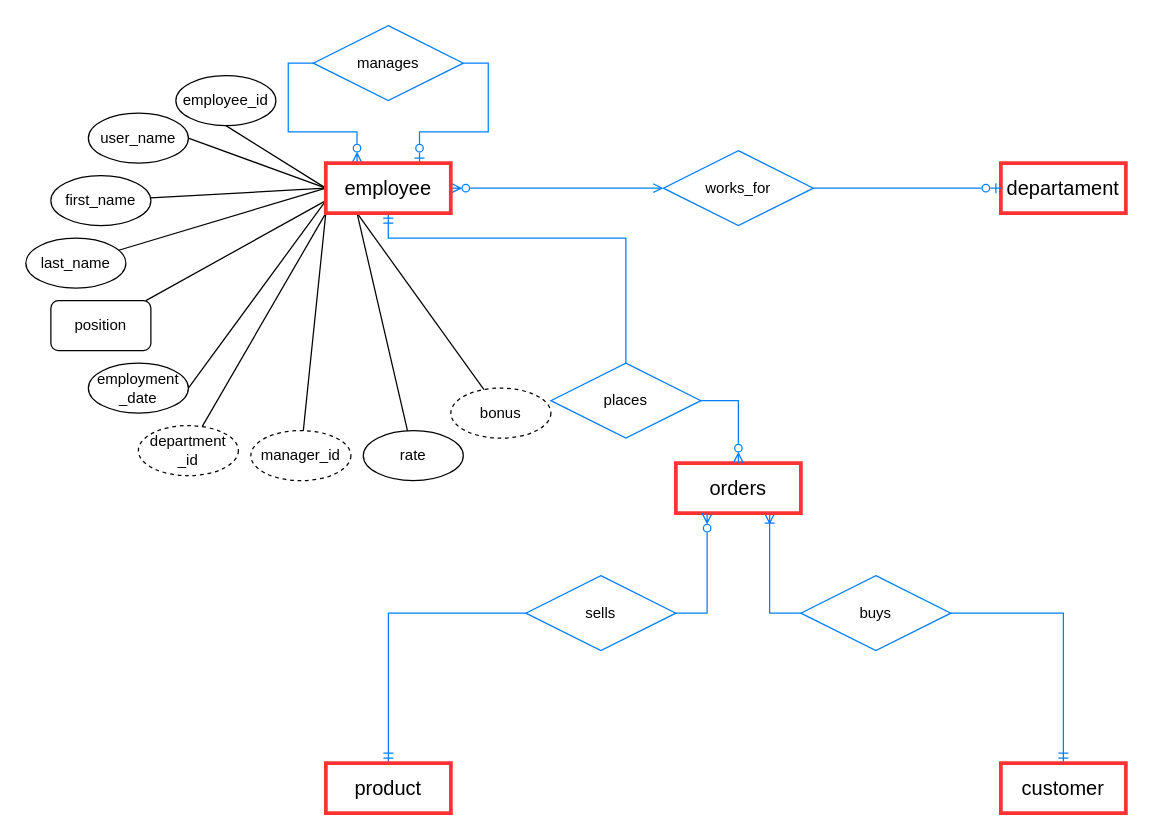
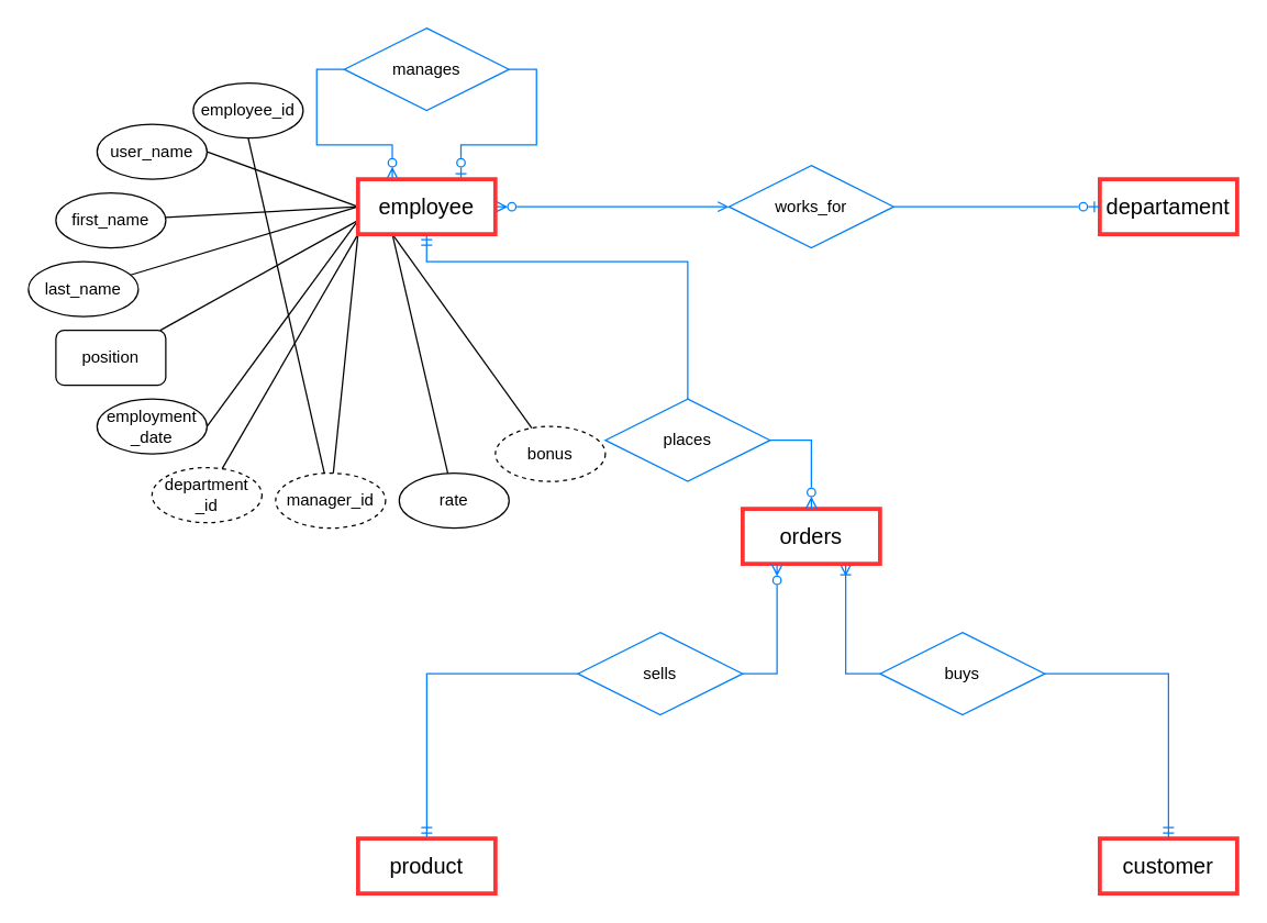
- <mxCell id="39" style="rounded=0;orthogonalLoop=1;jettySize=auto;html=1;exitX=0.5;exitY=1;exitDx=0;exitDy=0;entryX=0;entryY=0.5;entryDx=0;entryDy=0;endArrow=none;endFill=0;" edge="1" parent="1" source="21" target="41"><mxGeometry relative="1" as="geometry" /></mxCell>
+ <mxCell id="39" style="rounded=0;orthogonalLoop=1;jettySize=auto;html=1;exitX=0.5;exitY=1;exitDx=0;exitDy=0;endArrow=none;endFill=0;" edge="1" parent="1" source="21" target="34"><mxGeometry relative="1" as="geometry" /></mxCell>
